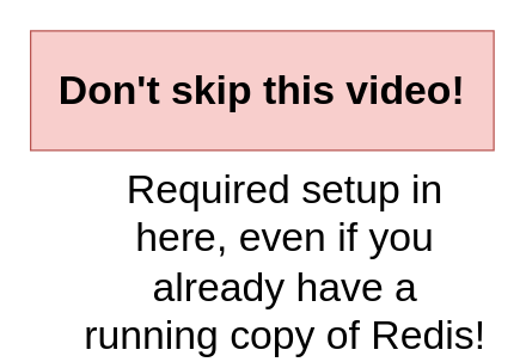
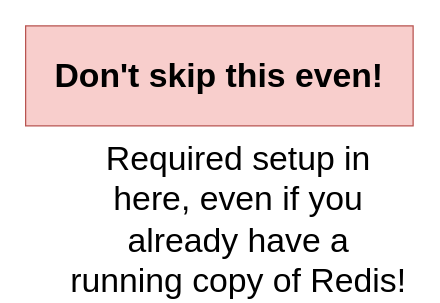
- <mxCell id="2" value="Don't skip this video!" style="rounded=0;whiteSpace=wrap;html=1;fillColor=#f8cecc;strokeColor=#b85450;fontSize=27;fontStyle=1" vertex="1" parent="1"><mxGeometry x="20" y="20" width="310" height="80" as="geometry" /></mxCell>
+ <mxCell id="2" value="Don't skip this even!" style="rounded=0;whiteSpace=wrap;html=1;fillColor=#f8cecc;strokeColor=#b85450;fontSize=27;fontStyle=1" vertex="1" parent="1"><mxGeometry x="20" y="20" width="310" height="80" as="geometry" /></mxCell>
